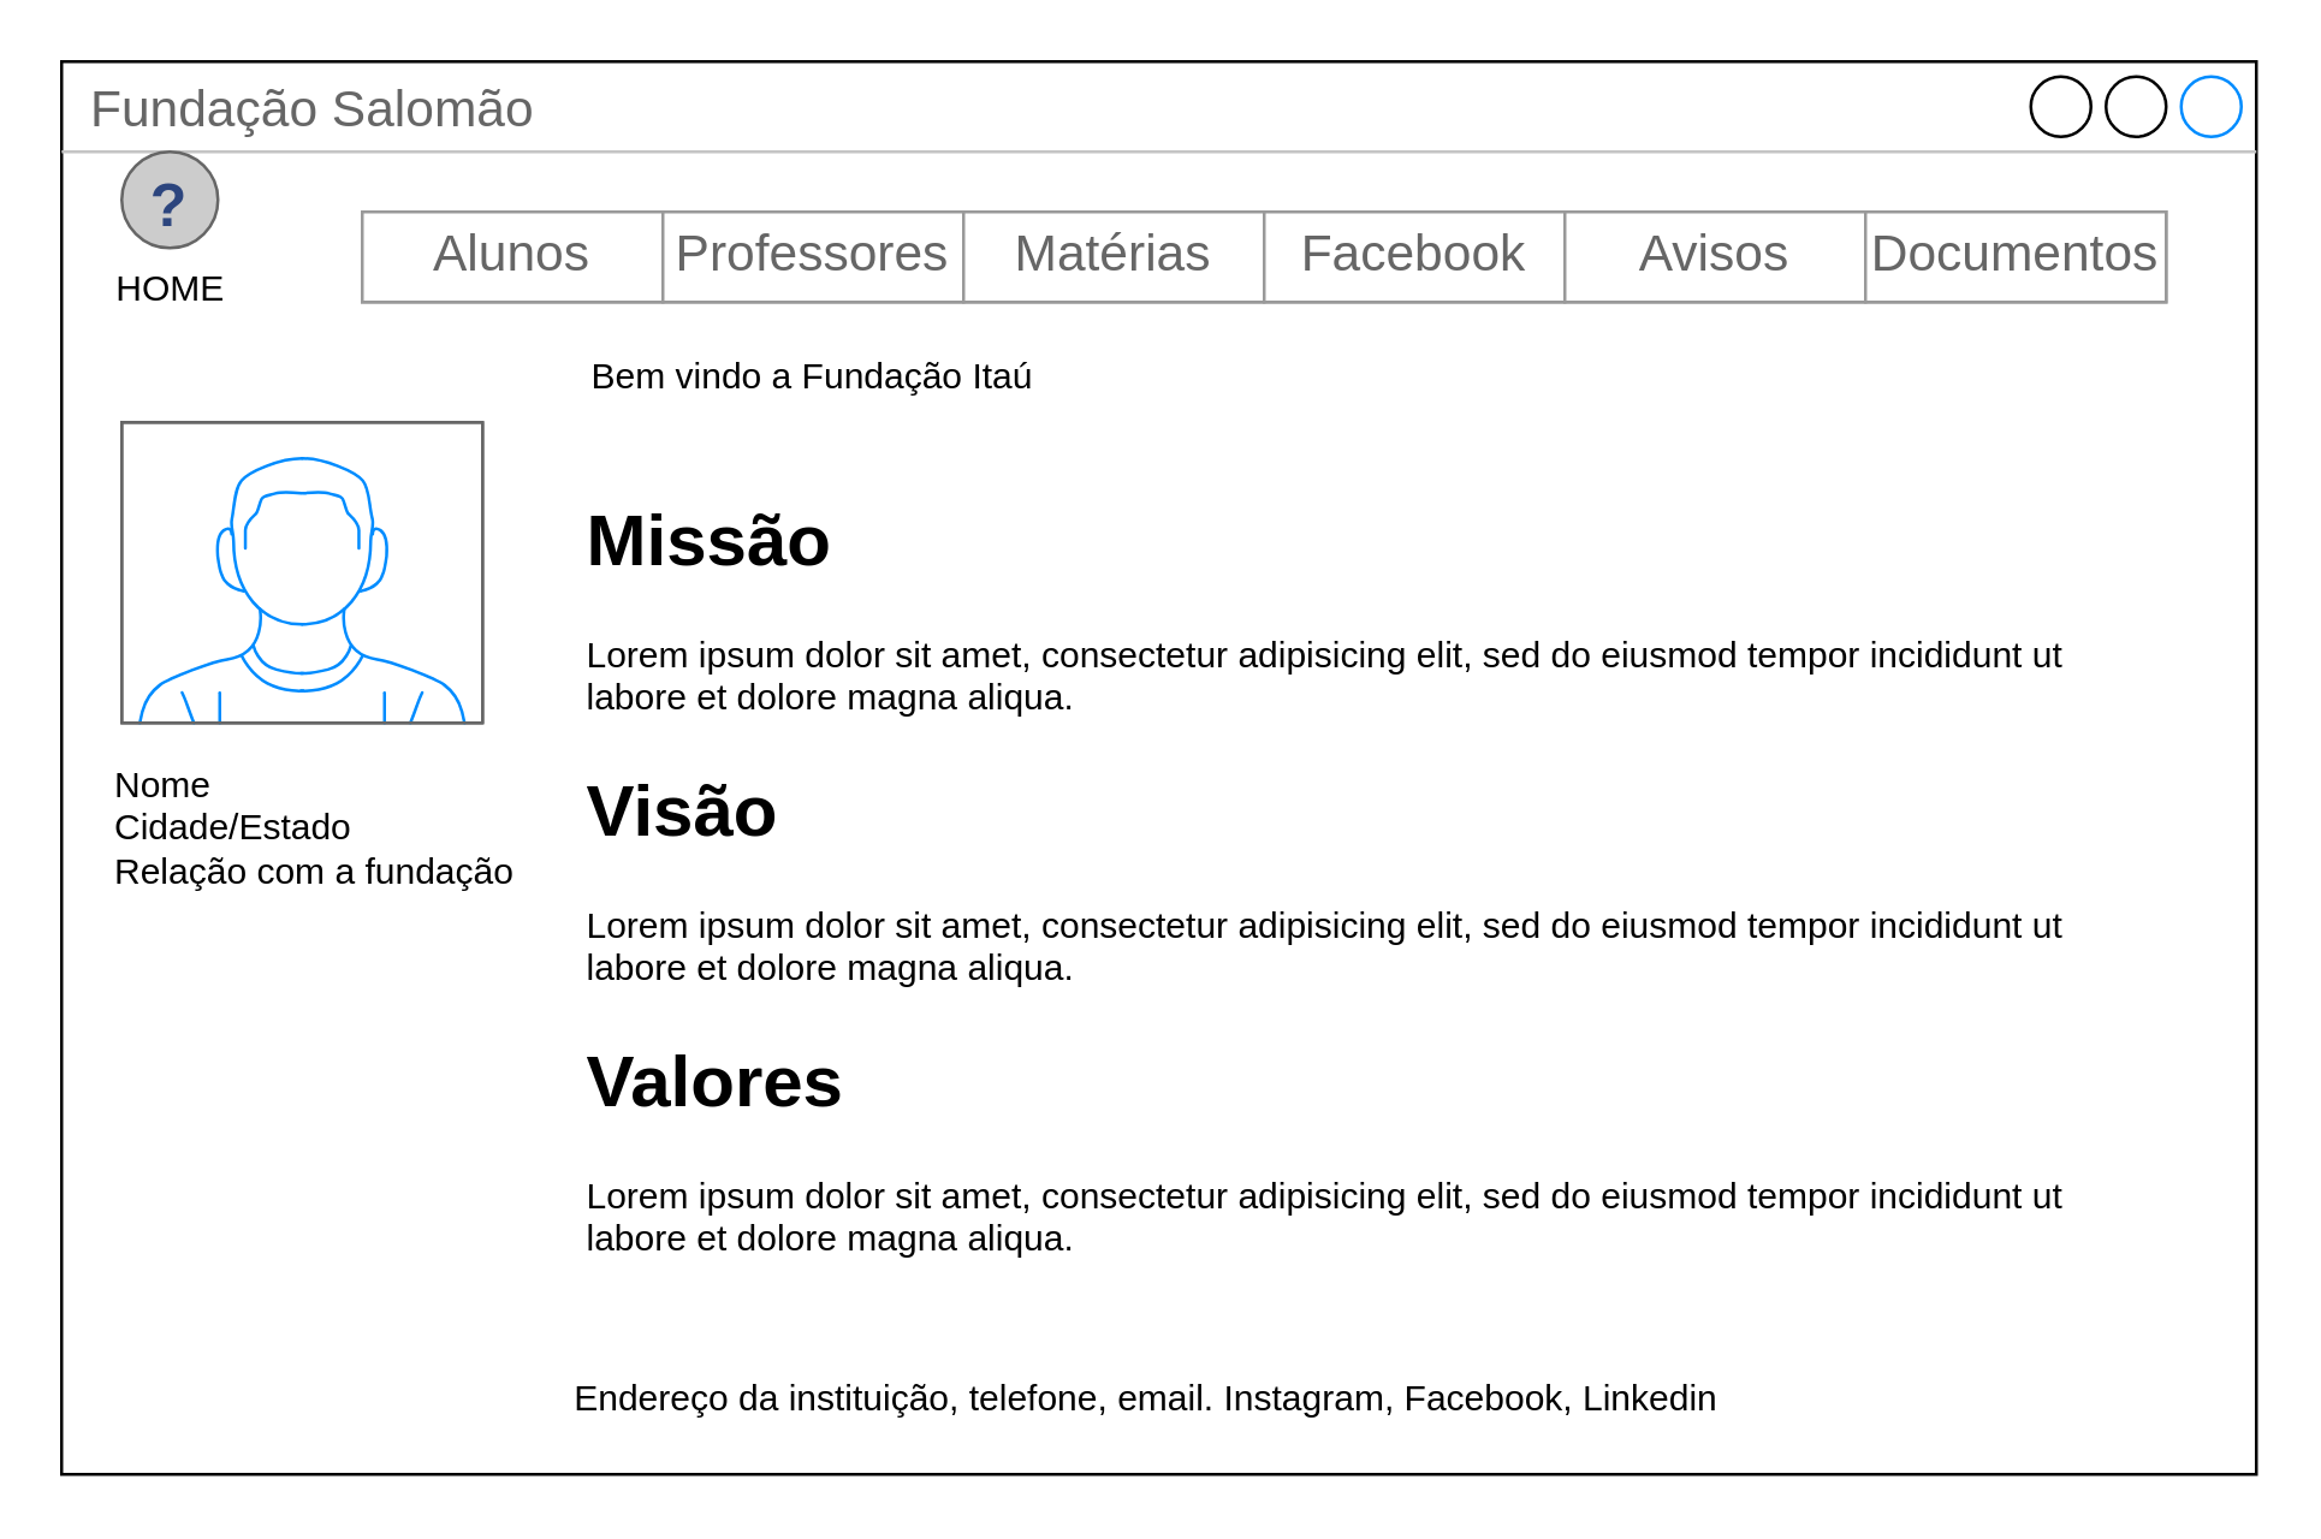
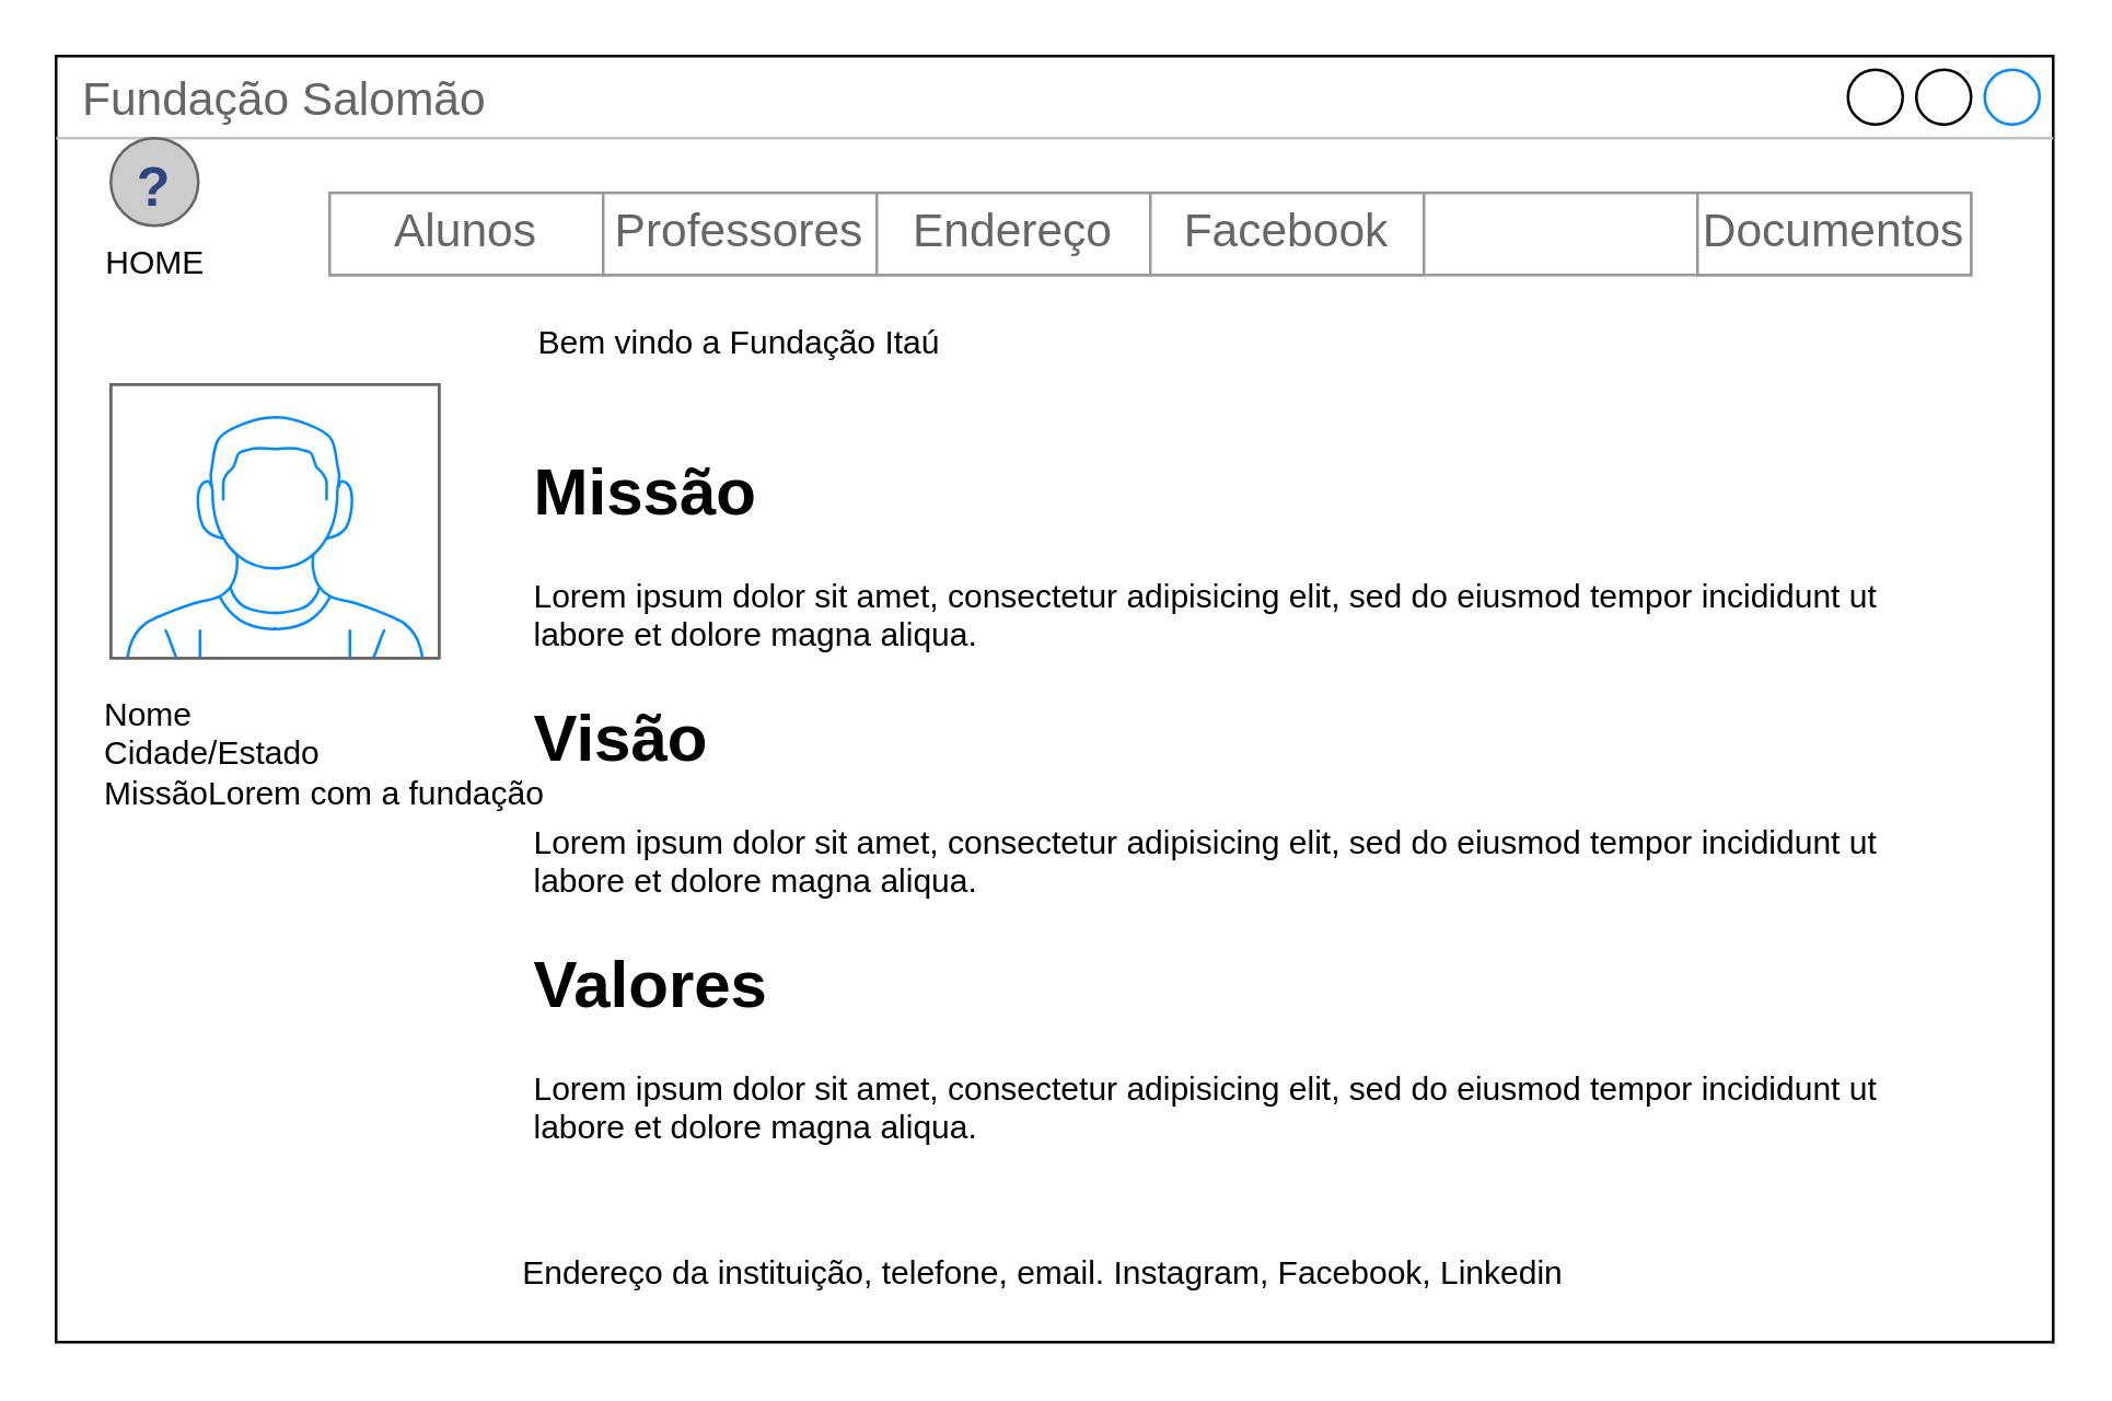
- <mxCell id="6" value="Matérias" style="strokeColor=inherit;fillColor=inherit;gradientColor=inherit;strokeWidth=1;shadow=0;dashed=0;align=center;html=1;shape=mxgraph.mockup.forms.rrect;rSize=0;fontSize=17;fontColor=#666666;whiteSpace=wrap;" parent="3" vertex="1"><mxGeometry x="200" width="100" height="30" as="geometry" /></mxCell>
+ <mxCell id="6" value="Endereço" style="strokeColor=inherit;fillColor=inherit;gradientColor=inherit;strokeWidth=1;shadow=0;dashed=0;align=center;html=1;shape=mxgraph.mockup.forms.rrect;rSize=0;fontSize=17;fontColor=#666666;whiteSpace=wrap;" parent="3" vertex="1"><mxGeometry x="200" width="100" height="30" as="geometry" /></mxCell>
- <mxCell id="8" value="Avisos" style="strokeColor=inherit;fillColor=inherit;gradientColor=inherit;strokeWidth=1;shadow=0;dashed=0;align=center;html=1;shape=mxgraph.mockup.forms.rrect;rSize=0;fontSize=17;fontColor=#666666;whiteSpace=wrap;" parent="3" vertex="1"><mxGeometry x="400" width="100" height="30" as="geometry" /></mxCell>
- <mxCell id="13" value="&lt;div align=&quot;left&quot;&gt;Nome&lt;/div&gt;&lt;div align=&quot;left&quot;&gt;Cidade/Estado&lt;/div&gt;&lt;div align=&quot;left&quot;&gt;Relação com a fundação&lt;br&gt;&lt;/div&gt;" style="text;html=1;strokeColor=none;fillColor=none;align=left;verticalAlign=middle;whiteSpace=wrap;rounded=0;" parent="1" vertex="1"><mxGeometry x="36" y="250" width="164" height="50" as="geometry" /></mxCell>
+ <mxCell id="13" value="&lt;div align=&quot;left&quot;&gt;Nome&lt;/div&gt;&lt;div align=&quot;left&quot;&gt;Cidade/Estado&lt;/div&gt;&lt;div align=&quot;left&quot;&gt;MissãoLorem com a fundação&lt;br&gt;&lt;/div&gt;" style="text;html=1;strokeColor=none;fillColor=none;align=left;verticalAlign=middle;whiteSpace=wrap;rounded=0;" parent="1" vertex="1"><mxGeometry x="36" y="250" width="164" height="50" as="geometry" /></mxCell>
